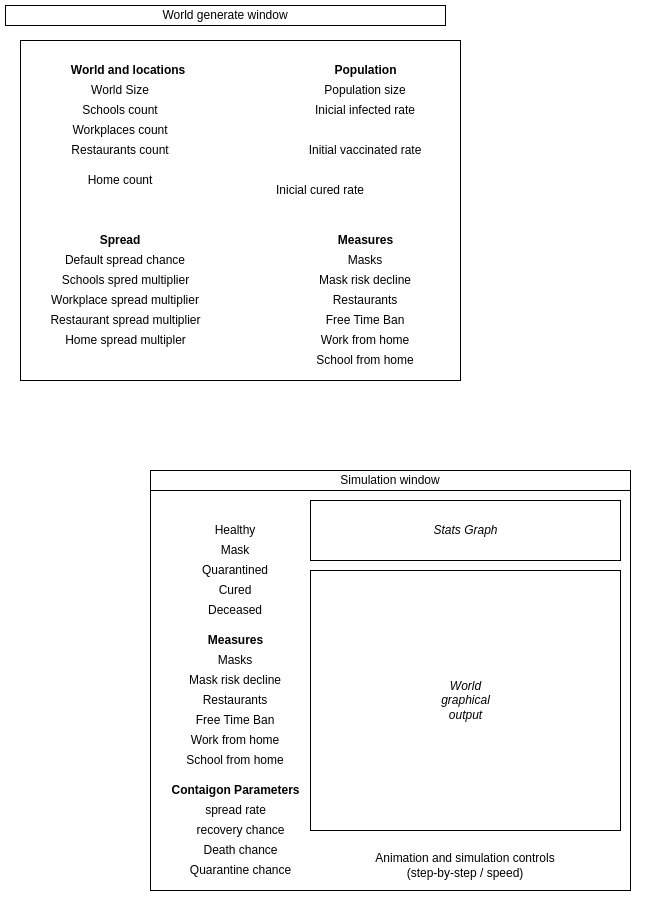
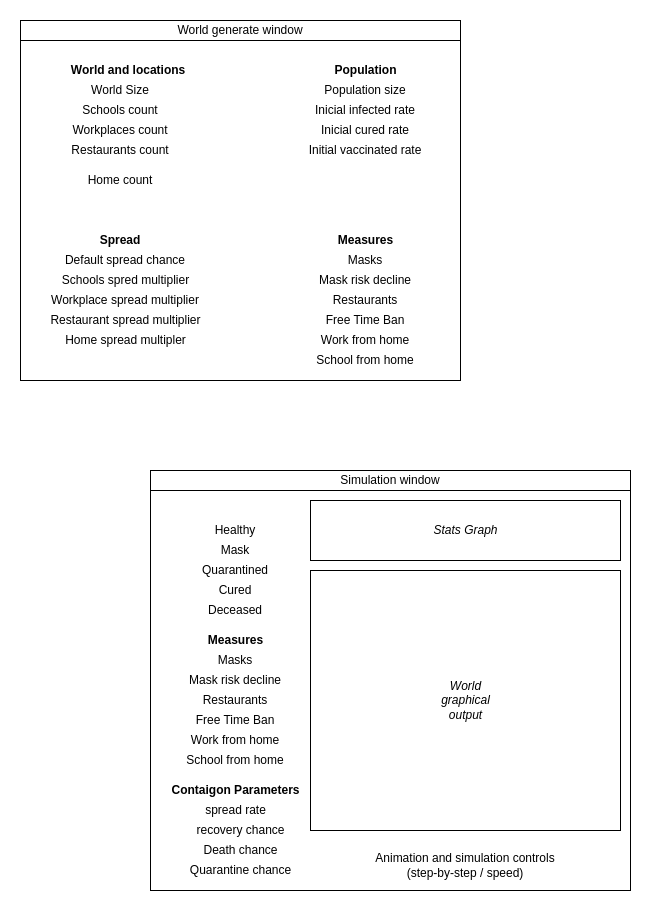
- <mxCell id="3" value="World generate window" style="text;html=1;align=center;verticalAlign=middle;whiteSpace=wrap;rounded=0;strokeColor=#000000;fillColor=#ffffff;" vertex="1" parent="1"><mxGeometry x="5" y="5" width="440" height="20" as="geometry" /></mxCell>
+ <mxCell id="3" value="World generate window" style="text;html=1;align=center;verticalAlign=middle;whiteSpace=wrap;rounded=0;strokeColor=#000000;fillColor=#ffffff;" vertex="1" parent="1"><mxGeometry x="20" y="20" width="440" height="20" as="geometry" /></mxCell>
- <mxCell id="10" value="Inicial cured rate" style="text;html=1;strokeColor=none;fillColor=none;align=center;verticalAlign=middle;whiteSpace=wrap;rounded=0;" vertex="1" parent="1"><mxGeometry x="260" y="180" width="120" height="20" as="geometry" /></mxCell>
+ <mxCell id="10" value="Inicial cured rate" style="text;html=1;strokeColor=none;fillColor=none;align=center;verticalAlign=middle;whiteSpace=wrap;rounded=0;" vertex="1" parent="1"><mxGeometry x="305" y="120" width="120" height="20" as="geometry" /></mxCell>
